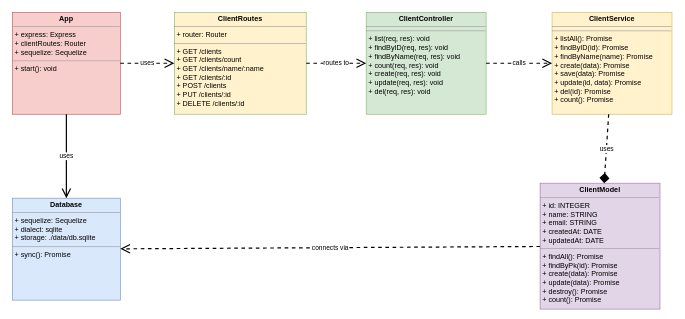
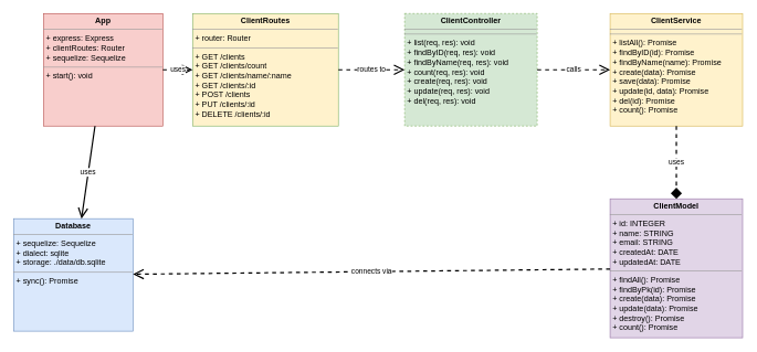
- <mxCell id="2" value="&lt;p style=&quot;margin:0px;margin-top:4px;text-align:center;&quot;&gt;&lt;b&gt;App&lt;/b&gt;&lt;/p&gt;&lt;hr size=&quot;1&quot;&gt;&lt;p style=&quot;margin:0px;margin-left:4px;&quot;&gt;+ express: Express&lt;br&gt;+ clientRoutes: Router&lt;br&gt;+ sequelize: Sequelize&lt;/p&gt;&lt;hr size=&quot;1&quot;&gt;&lt;p style=&quot;margin:0px;margin-left:4px;&quot;&gt;+ start(): void&lt;/p&gt;" style="verticalAlign=top;align=left;overflow=fill;fontSize=12;fontFamily=Helvetica;html=1;fillColor=#f8cecc;strokeColor=#b85450;" parent="1" vertex="1"><mxGeometry x="20" y="20" width="180" height="170" as="geometry" /></mxCell>
+ <mxCell id="2" value="&lt;p style=&quot;margin:0px;margin-top:4px;text-align:center;&quot;&gt;&lt;b&gt;App&lt;/b&gt;&lt;/p&gt;&lt;hr size=&quot;1&quot;&gt;&lt;p style=&quot;margin:0px;margin-left:4px;&quot;&gt;+ express: Express&lt;br&gt;+ clientRoutes: Router&lt;br&gt;+ sequelize: Sequelize&lt;/p&gt;&lt;hr size=&quot;1&quot;&gt;&lt;p style=&quot;margin:0px;margin-left:4px;&quot;&gt;+ start(): void&lt;/p&gt;" style="verticalAlign=top;align=left;overflow=fill;fontSize=12;fontFamily=Helvetica;html=1;fillColor=#f8cecc;strokeColor=#b85450;" parent="1" vertex="1"><mxGeometry x="65" y="20" width="180" height="170" as="geometry" /></mxCell>
- <mxCell id="4" value="&lt;p style=&quot;margin:0px;margin-top:4px;text-align:center;&quot;&gt;&lt;b&gt;ClientController&lt;/b&gt;&lt;/p&gt;&lt;hr size=&quot;1&quot;&gt;&lt;p style=&quot;margin:0px;margin-left:4px;&quot;&gt;&lt;/p&gt;&lt;hr size=&quot;1&quot;&gt;&lt;p style=&quot;margin:0px;margin-left:4px;&quot;&gt;+ list(req, res): void&lt;br&gt;+ findByID(req, res): void&lt;br&gt;+ findByName(req, res): void&lt;br&gt;+ count(req, res): void&lt;br&gt;+ create(req, res): void&lt;br&gt;+ update(req, res): void&lt;br&gt;+ del(req, res): void&lt;/p&gt;" style="verticalAlign=top;align=left;overflow=fill;fontSize=12;fontFamily=Helvetica;html=1;fillColor=#d5e8d4;strokeColor=#82b366;" parent="1" vertex="1"><mxGeometry x="610" y="20" width="200" height="170" as="geometry" /></mxCell>
+ <mxCell id="4" value="&lt;p style=&quot;margin:0px;margin-top:4px;text-align:center;&quot;&gt;&lt;b&gt;ClientController&lt;/b&gt;&lt;/p&gt;&lt;hr size=&quot;1&quot;&gt;&lt;p style=&quot;margin:0px;margin-left:4px;&quot;&gt;&lt;/p&gt;&lt;hr size=&quot;1&quot;&gt;&lt;p style=&quot;margin:0px;margin-left:4px;&quot;&gt;+ list(req, res): void&lt;br&gt;+ findByID(req, res): void&lt;br&gt;+ findByName(req, res): void&lt;br&gt;+ count(req, res): void&lt;br&gt;+ create(req, res): void&lt;br&gt;+ update(req, res): void&lt;br&gt;+ del(req, res): void&lt;/p&gt;" style="verticalAlign=top;align=left;overflow=fill;fontSize=12;fontFamily=Helvetica;html=1;fillColor=#d5e8d4;strokeColor=#82b366;dashed=1;" parent="1" vertex="1"><mxGeometry x="610" y="20" width="200" height="170" as="geometry" /></mxCell>
- <mxCell id="6" value="&lt;p style=&quot;margin:0px;margin-top:4px;text-align:center;&quot;&gt;&lt;b&gt;ClientModel&lt;/b&gt;&lt;/p&gt;&lt;hr size=&quot;1&quot;&gt;&lt;p style=&quot;margin:0px;margin-left:4px;&quot;&gt;+ id: INTEGER&lt;br&gt;+ name: STRING&lt;br&gt;+ email: STRING&lt;br&gt;+ createdAt: DATE&lt;br&gt;+ updatedAt: DATE&lt;/p&gt;&lt;hr size=&quot;1&quot;&gt;&lt;p style=&quot;margin:0px;margin-left:4px;&quot;&gt;+ findAll(): Promise&lt;br&gt;+ findByPk(id): Promise&lt;br&gt;+ create(data): Promise&lt;br&gt;+ update(data): Promise&lt;br&gt;+ destroy(): Promise&lt;br&gt;+ count(): Promise&lt;/p&gt;" style="verticalAlign=top;align=left;overflow=fill;fontSize=12;fontFamily=Helvetica;html=1;fillColor=#e1d5e7;strokeColor=#9673a6;" parent="1" vertex="1"><mxGeometry x="900" y="305" width="200" height="210" as="geometry" /></mxCell>
+ <mxCell id="6" value="&lt;p style=&quot;margin:0px;margin-top:4px;text-align:center;&quot;&gt;&lt;b&gt;ClientModel&lt;/b&gt;&lt;/p&gt;&lt;hr size=&quot;1&quot;&gt;&lt;p style=&quot;margin:0px;margin-left:4px;&quot;&gt;+ id: INTEGER&lt;br&gt;+ name: STRING&lt;br&gt;+ email: STRING&lt;br&gt;+ createdAt: DATE&lt;br&gt;+ updatedAt: DATE&lt;/p&gt;&lt;hr size=&quot;1&quot;&gt;&lt;p style=&quot;margin:0px;margin-left:4px;&quot;&gt;+ findAll(): Promise&lt;br&gt;+ findByPk(id): Promise&lt;br&gt;+ create(data): Promise&lt;br&gt;+ update(data): Promise&lt;br&gt;+ destroy(): Promise&lt;br&gt;+ count(): Promise&lt;/p&gt;" style="verticalAlign=top;align=left;overflow=fill;fontSize=12;fontFamily=Helvetica;html=1;fillColor=#e1d5e7;strokeColor=#9673a6;" parent="1" vertex="1"><mxGeometry x="920" y="300" width="200" height="210" as="geometry" /></mxCell>
